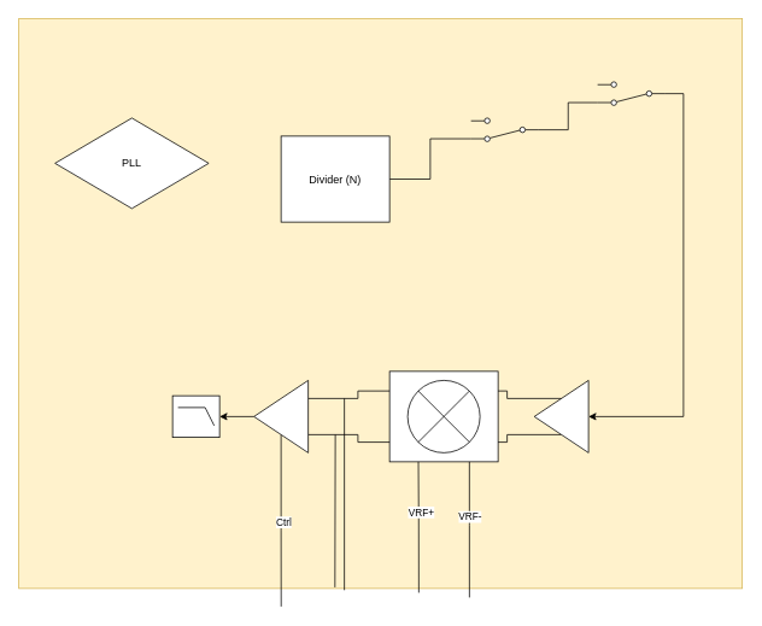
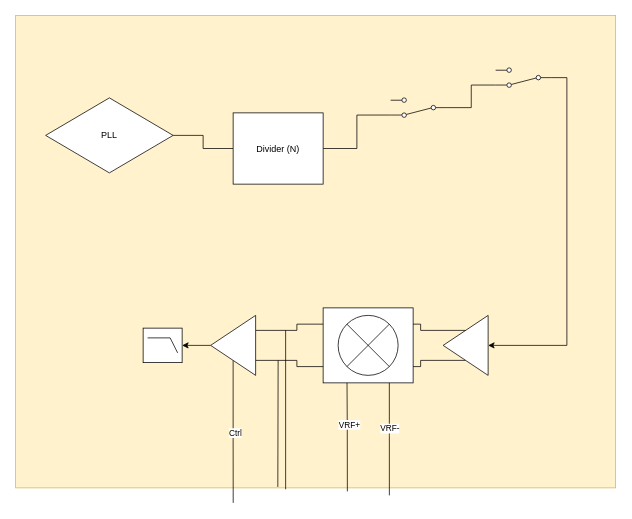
+ <mxCell id="3" style="edgeStyle=orthogonalEdgeStyle;rounded=0;orthogonalLoop=1;jettySize=auto;html=1;exitX=1;exitY=0.5;exitDx=0;exitDy=0;entryX=0;entryY=0.5;entryDx=0;entryDy=0;endArrow=none;endFill=0;" edge="1" parent="1" source="4" target="6"><mxGeometry relative="1" as="geometry" /></mxCell>
